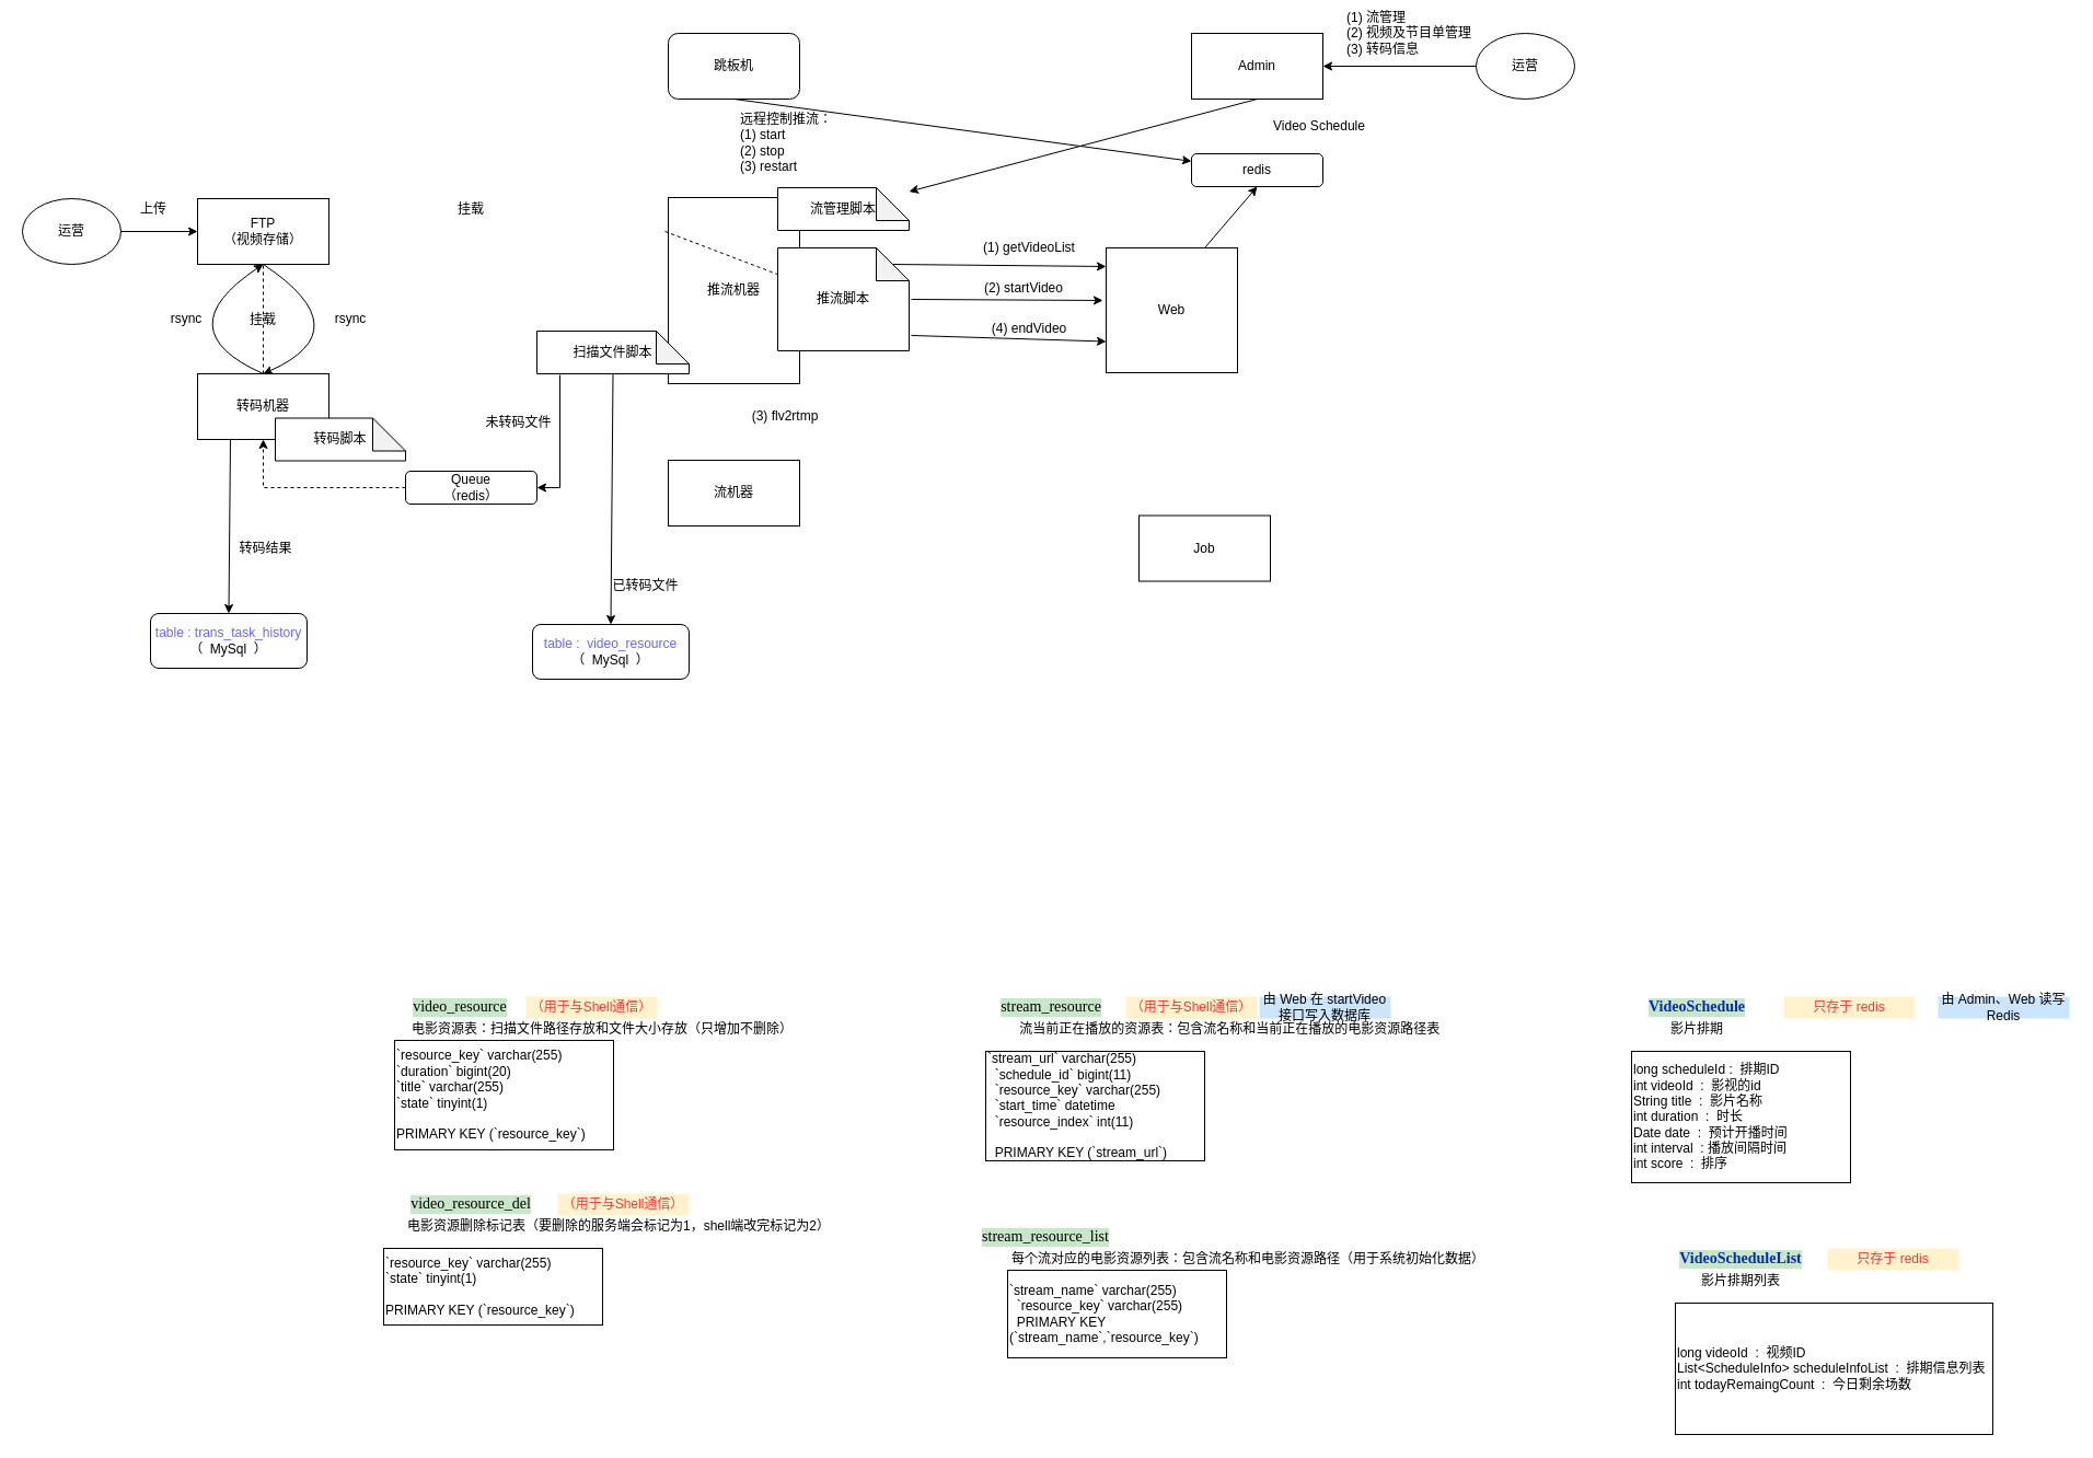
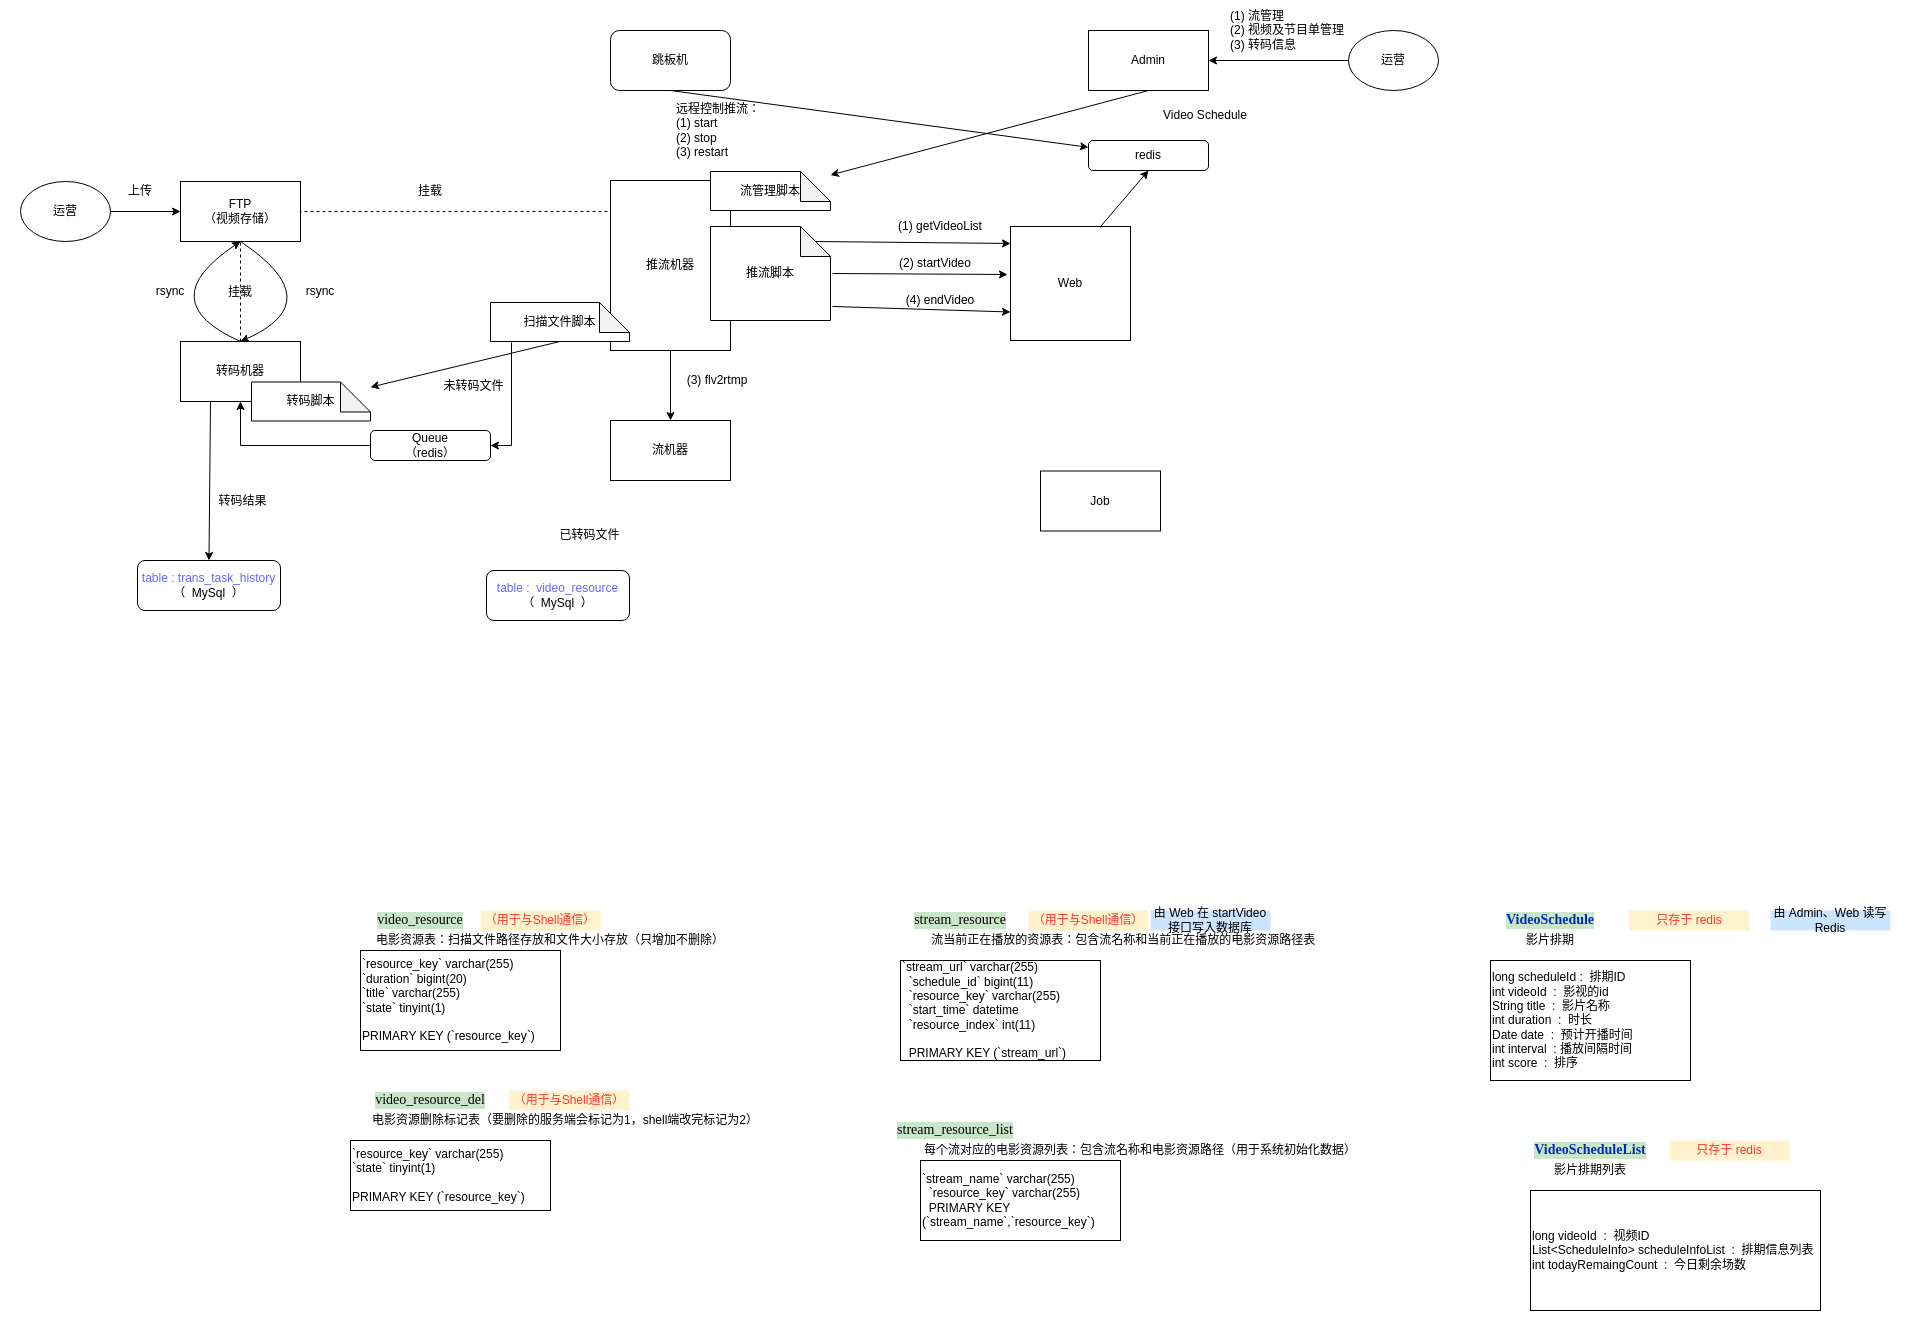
- <mxCell id="16" value="" style="endArrow=none;dashed=1;html=1;exitX=-0.025;exitY=0.182;exitDx=0;exitDy=0;exitPerimeter=0;" parent="1" source="13" target="25" edge="1"><mxGeometry width="50" height="50" relative="1" as="geometry"><mxPoint x="560" y="380" as="sourcePoint" /><mxPoint x="560" y="280" as="targetPoint" /></mxGeometry></mxCell>
+ <mxCell id="16" value="" style="endArrow=none;dashed=1;html=1;entryX=1;entryY=0.5;entryDx=0;entryDy=0;exitX=-0.025;exitY=0.182;exitDx=0;exitDy=0;exitPerimeter=0;" parent="1" source="13" target="3" edge="1"><mxGeometry width="50" height="50" relative="1" as="geometry"><mxPoint x="560" y="380" as="sourcePoint" /><mxPoint x="560" y="280" as="targetPoint" /></mxGeometry></mxCell>
+ <mxCell id="20" value="" style="endArrow=classic;html=1;exitX=0.5;exitY=1;exitDx=0;exitDy=0;entryX=0.5;entryY=0;entryDx=0;entryDy=0;" parent="1" source="13" target="14" edge="1"><mxGeometry width="50" height="50" relative="1" as="geometry"><mxPoint x="750" y="320" as="sourcePoint" /><mxPoint x="800" y="270" as="targetPoint" /></mxGeometry></mxCell>
- <mxCell id="68" value="" style="endArrow=classic;html=1;exitX=0;exitY=0.5;exitDx=0;exitDy=0;entryX=0.5;entryY=1;entryDx=0;entryDy=0;rounded=0;dashed=1;" edge="1" parent="1" source="66" target="6"><mxGeometry width="50" height="50" relative="1" as="geometry"><mxPoint x="250" y="480" as="sourcePoint" /><mxPoint x="300" y="430" as="targetPoint" /><Array as="points"><mxPoint x="240" y="445" /></Array></mxGeometry></mxCell>
+ <mxCell id="68" value="" style="endArrow=classic;html=1;exitX=0;exitY=0.5;exitDx=0;exitDy=0;entryX=0.5;entryY=1;entryDx=0;entryDy=0;rounded=0;" edge="1" parent="1" source="66" target="6"><mxGeometry width="50" height="50" relative="1" as="geometry"><mxPoint x="250" y="480" as="sourcePoint" /><mxPoint x="300" y="430" as="targetPoint" /><Array as="points"><mxPoint x="240" y="445" /></Array></mxGeometry></mxCell>
- <mxCell id="72" value="" style="endArrow=classic;html=1;exitX=0.5;exitY=1;exitDx=0;exitDy=0;exitPerimeter=0;entryX=0.5;entryY=0;entryDx=0;entryDy=0;" edge="1" parent="1" source="65" target="70"><mxGeometry width="50" height="50" relative="1" as="geometry"><mxPoint x="580" y="510" as="sourcePoint" /><mxPoint x="630" y="460" as="targetPoint" /></mxGeometry></mxCell>
+ <mxCell id="72" value="" style="endArrow=classic;html=1;exitX=0.5;exitY=1;exitDx=0;exitDy=0;exitPerimeter=0;" edge="1" parent="1" source="65" target="73"><mxGeometry width="50" height="50" relative="1" as="geometry"><mxPoint x="580" y="510" as="sourcePoint" /><mxPoint x="630" y="460" as="targetPoint" /></mxGeometry></mxCell>
